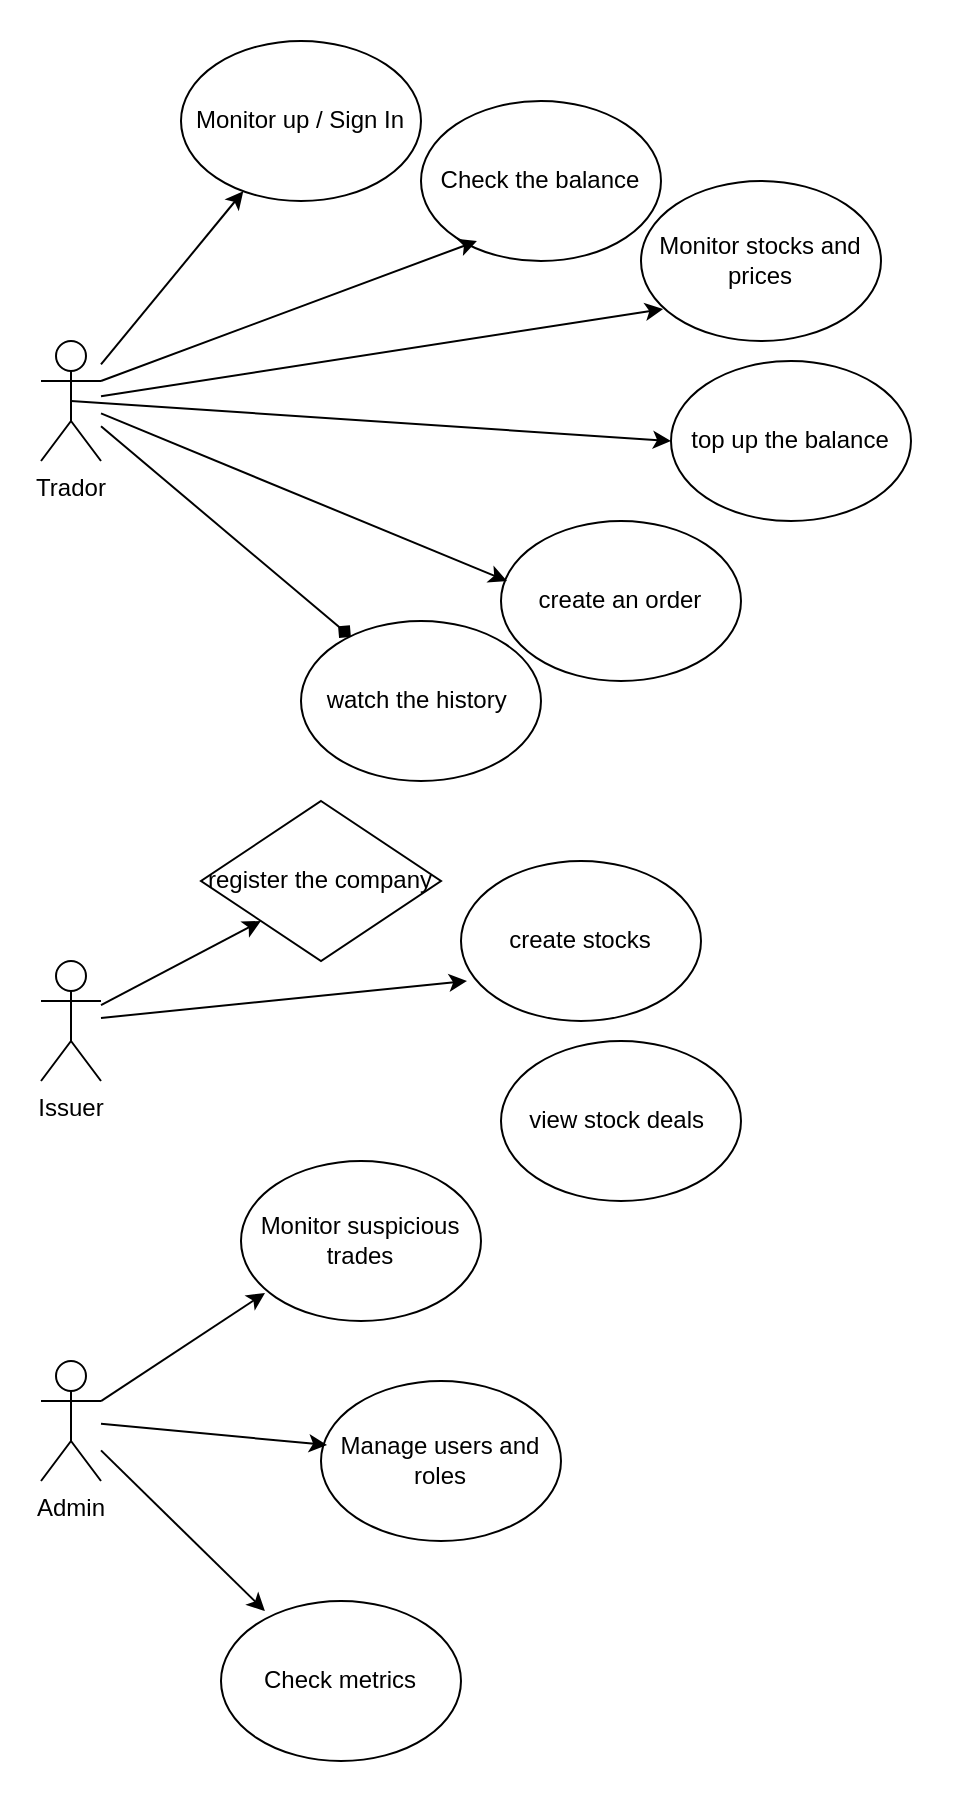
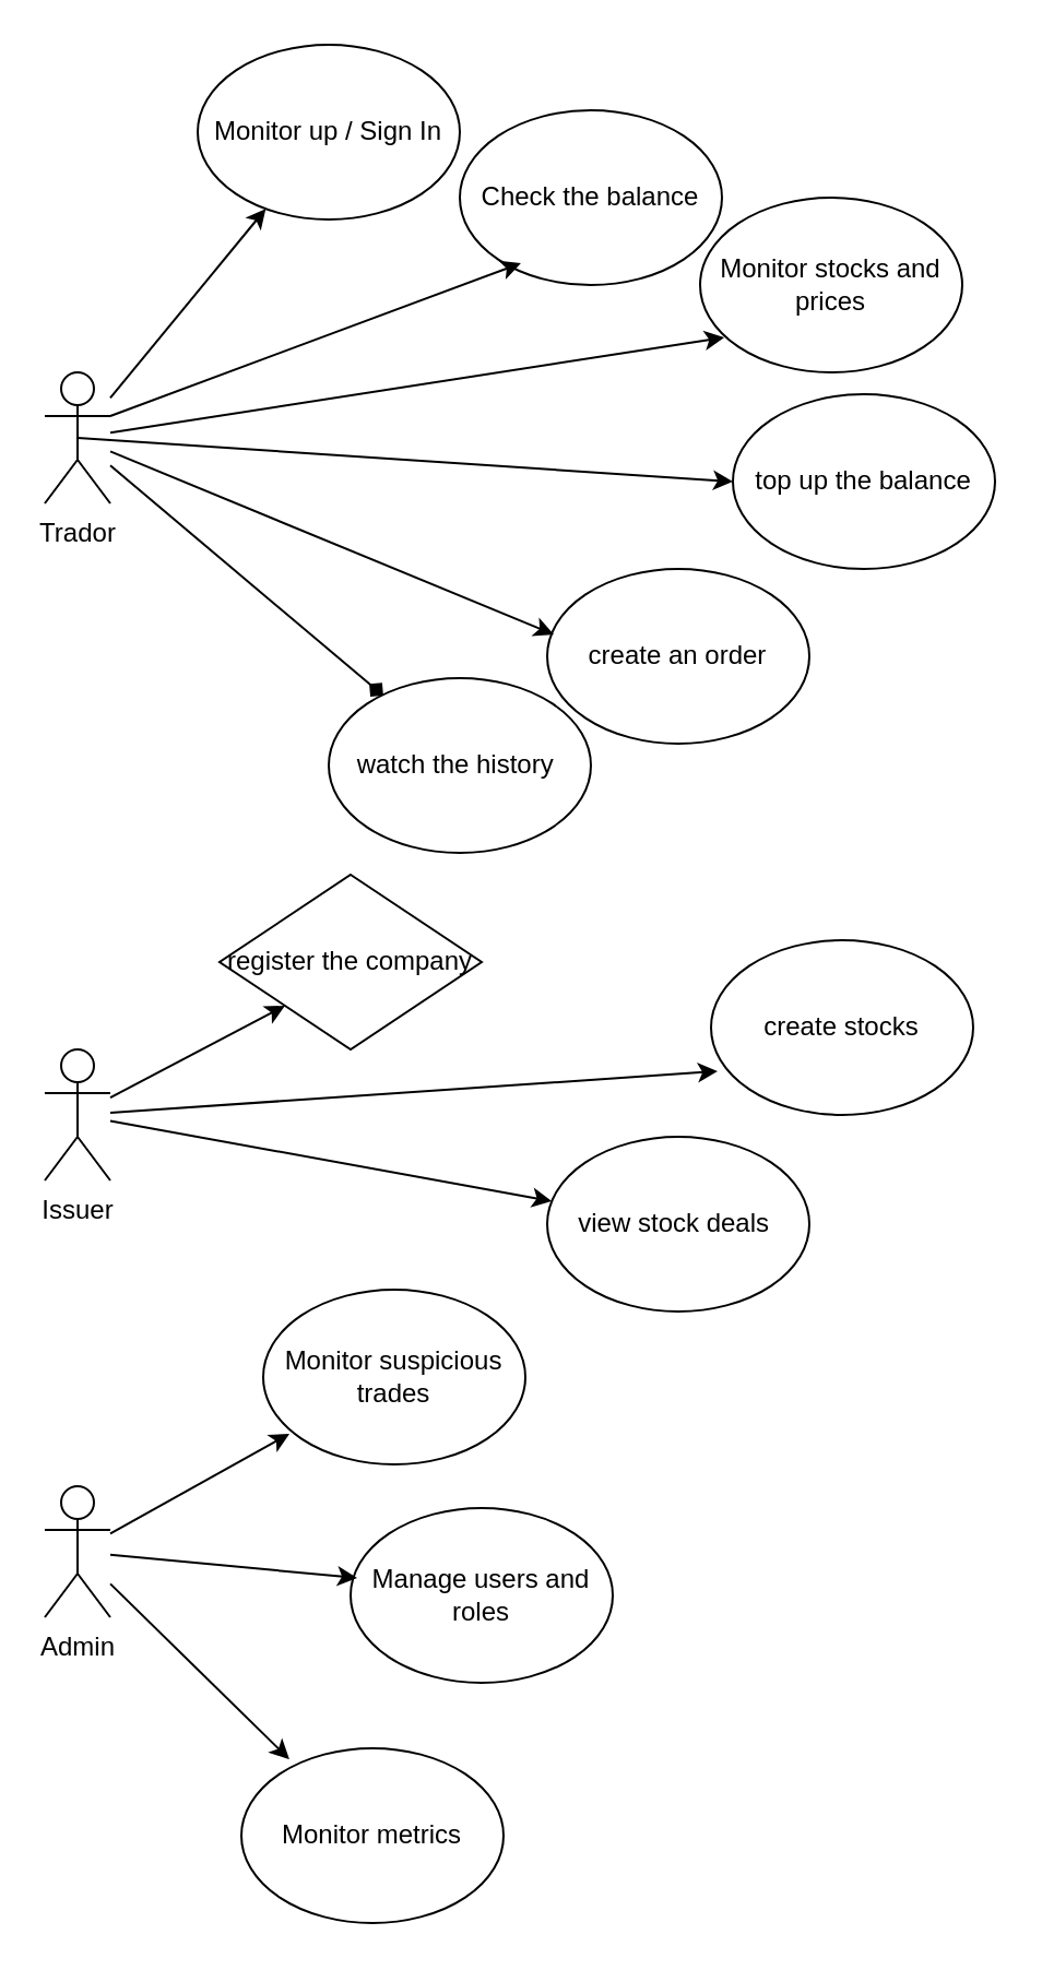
- <mxCell id="12" value="create stocks" style="ellipse;whiteSpace=wrap;html=1;" vertex="1" parent="1"><mxGeometry x="230" y="430" width="120" height="80" as="geometry" /></mxCell>
+ <mxCell id="12" value="create stocks" style="ellipse;whiteSpace=wrap;html=1;" vertex="1" parent="1"><mxGeometry x="325" y="430" width="120" height="80" as="geometry" /></mxCell>
+ <mxCell id="22" value="" style="endArrow=classic;html=1;rounded=0;" edge="1" parent="1" source="3" target="13"><mxGeometry width="50" height="50" relative="1" as="geometry"><mxPoint x="100" y="508" as="sourcePoint" /><mxPoint x="283" y="490" as="targetPoint" /></mxGeometry></mxCell>
- <mxCell id="14" value="Monitor suspicious&lt;br&gt;trades" style="ellipse;whiteSpace=wrap;html=1;" vertex="1" parent="1"><mxGeometry x="120" y="580" width="120" height="80" as="geometry" /></mxCell>
+ <mxCell id="14" value="Monitor suspicious&lt;br&gt;trades" style="ellipse;whiteSpace=wrap;html=1;" vertex="1" parent="1"><mxGeometry x="120" y="590" width="120" height="80" as="geometry" /></mxCell>
- <mxCell id="16" value="Check metrics" style="ellipse;whiteSpace=wrap;html=1;" vertex="1" parent="1"><mxGeometry x="110" y="800" width="120" height="80" as="geometry" /></mxCell>
+ <mxCell id="16" value="Monitor metrics" style="ellipse;whiteSpace=wrap;html=1;" vertex="1" parent="1"><mxGeometry x="110" y="800" width="120" height="80" as="geometry" /></mxCell>
